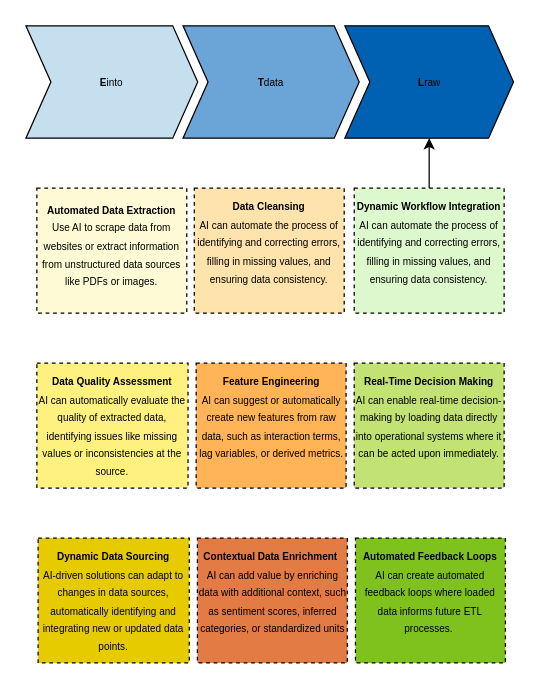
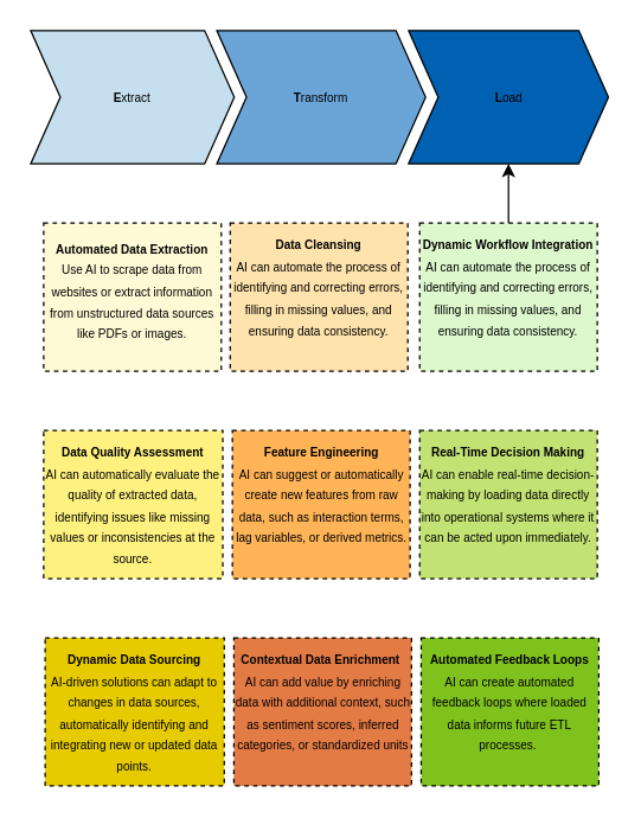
- <mxCell id="2" value="&lt;font style=&quot;font-size: 8px;&quot;&gt;&lt;b&gt;E&lt;/b&gt;into&lt;/font&gt;" style="shape=step;perimeter=stepPerimeter;whiteSpace=wrap;html=1;fixedSize=1;fillColor=#C5DFEF;" vertex="1" parent="1"><mxGeometry x="20.25" y="20" width="137.5" height="90" as="geometry" /></mxCell>
+ <mxCell id="2" value="&lt;font style=&quot;font-size: 8px;&quot;&gt;&lt;b&gt;E&lt;/b&gt;xtract&lt;/font&gt;" style="shape=step;perimeter=stepPerimeter;whiteSpace=wrap;html=1;fixedSize=1;fillColor=#C5DFEF;" vertex="1" parent="1"><mxGeometry x="20.25" y="20" width="137.5" height="90" as="geometry" /></mxCell>
- <mxCell id="3" value="&lt;font style=&quot;font-size: 8px;&quot;&gt;&lt;b&gt;T&lt;/b&gt;data&lt;/font&gt;" style="shape=step;perimeter=stepPerimeter;whiteSpace=wrap;html=1;fixedSize=1;fillColor=#6ba5d7;" vertex="1" parent="1"><mxGeometry x="146" y="20" width="141" height="90" as="geometry" /></mxCell>
+ <mxCell id="3" value="&lt;font style=&quot;font-size: 8px;&quot;&gt;&lt;b&gt;T&lt;/b&gt;ransform&lt;/font&gt;" style="shape=step;perimeter=stepPerimeter;whiteSpace=wrap;html=1;fixedSize=1;fillColor=#6ba5d7;" vertex="1" parent="1"><mxGeometry x="146" y="20" width="141" height="90" as="geometry" /></mxCell>
- <mxCell id="4" value="&lt;font style=&quot;font-size: 8px;&quot;&gt;&lt;b&gt;L&lt;/b&gt;raw&lt;/font&gt;" style="shape=step;perimeter=stepPerimeter;whiteSpace=wrap;html=1;fixedSize=1;fillColor=#0060b1;" vertex="1" parent="1"><mxGeometry x="275.5" y="20" width="135" height="90" as="geometry" /></mxCell>
+ <mxCell id="4" value="&lt;font style=&quot;font-size: 8px;&quot;&gt;&lt;b&gt;L&lt;/b&gt;oad&lt;/font&gt;" style="shape=step;perimeter=stepPerimeter;whiteSpace=wrap;html=1;fixedSize=1;fillColor=#0060b1;" vertex="1" parent="1"><mxGeometry x="275.5" y="20" width="135" height="90" as="geometry" /></mxCell>
